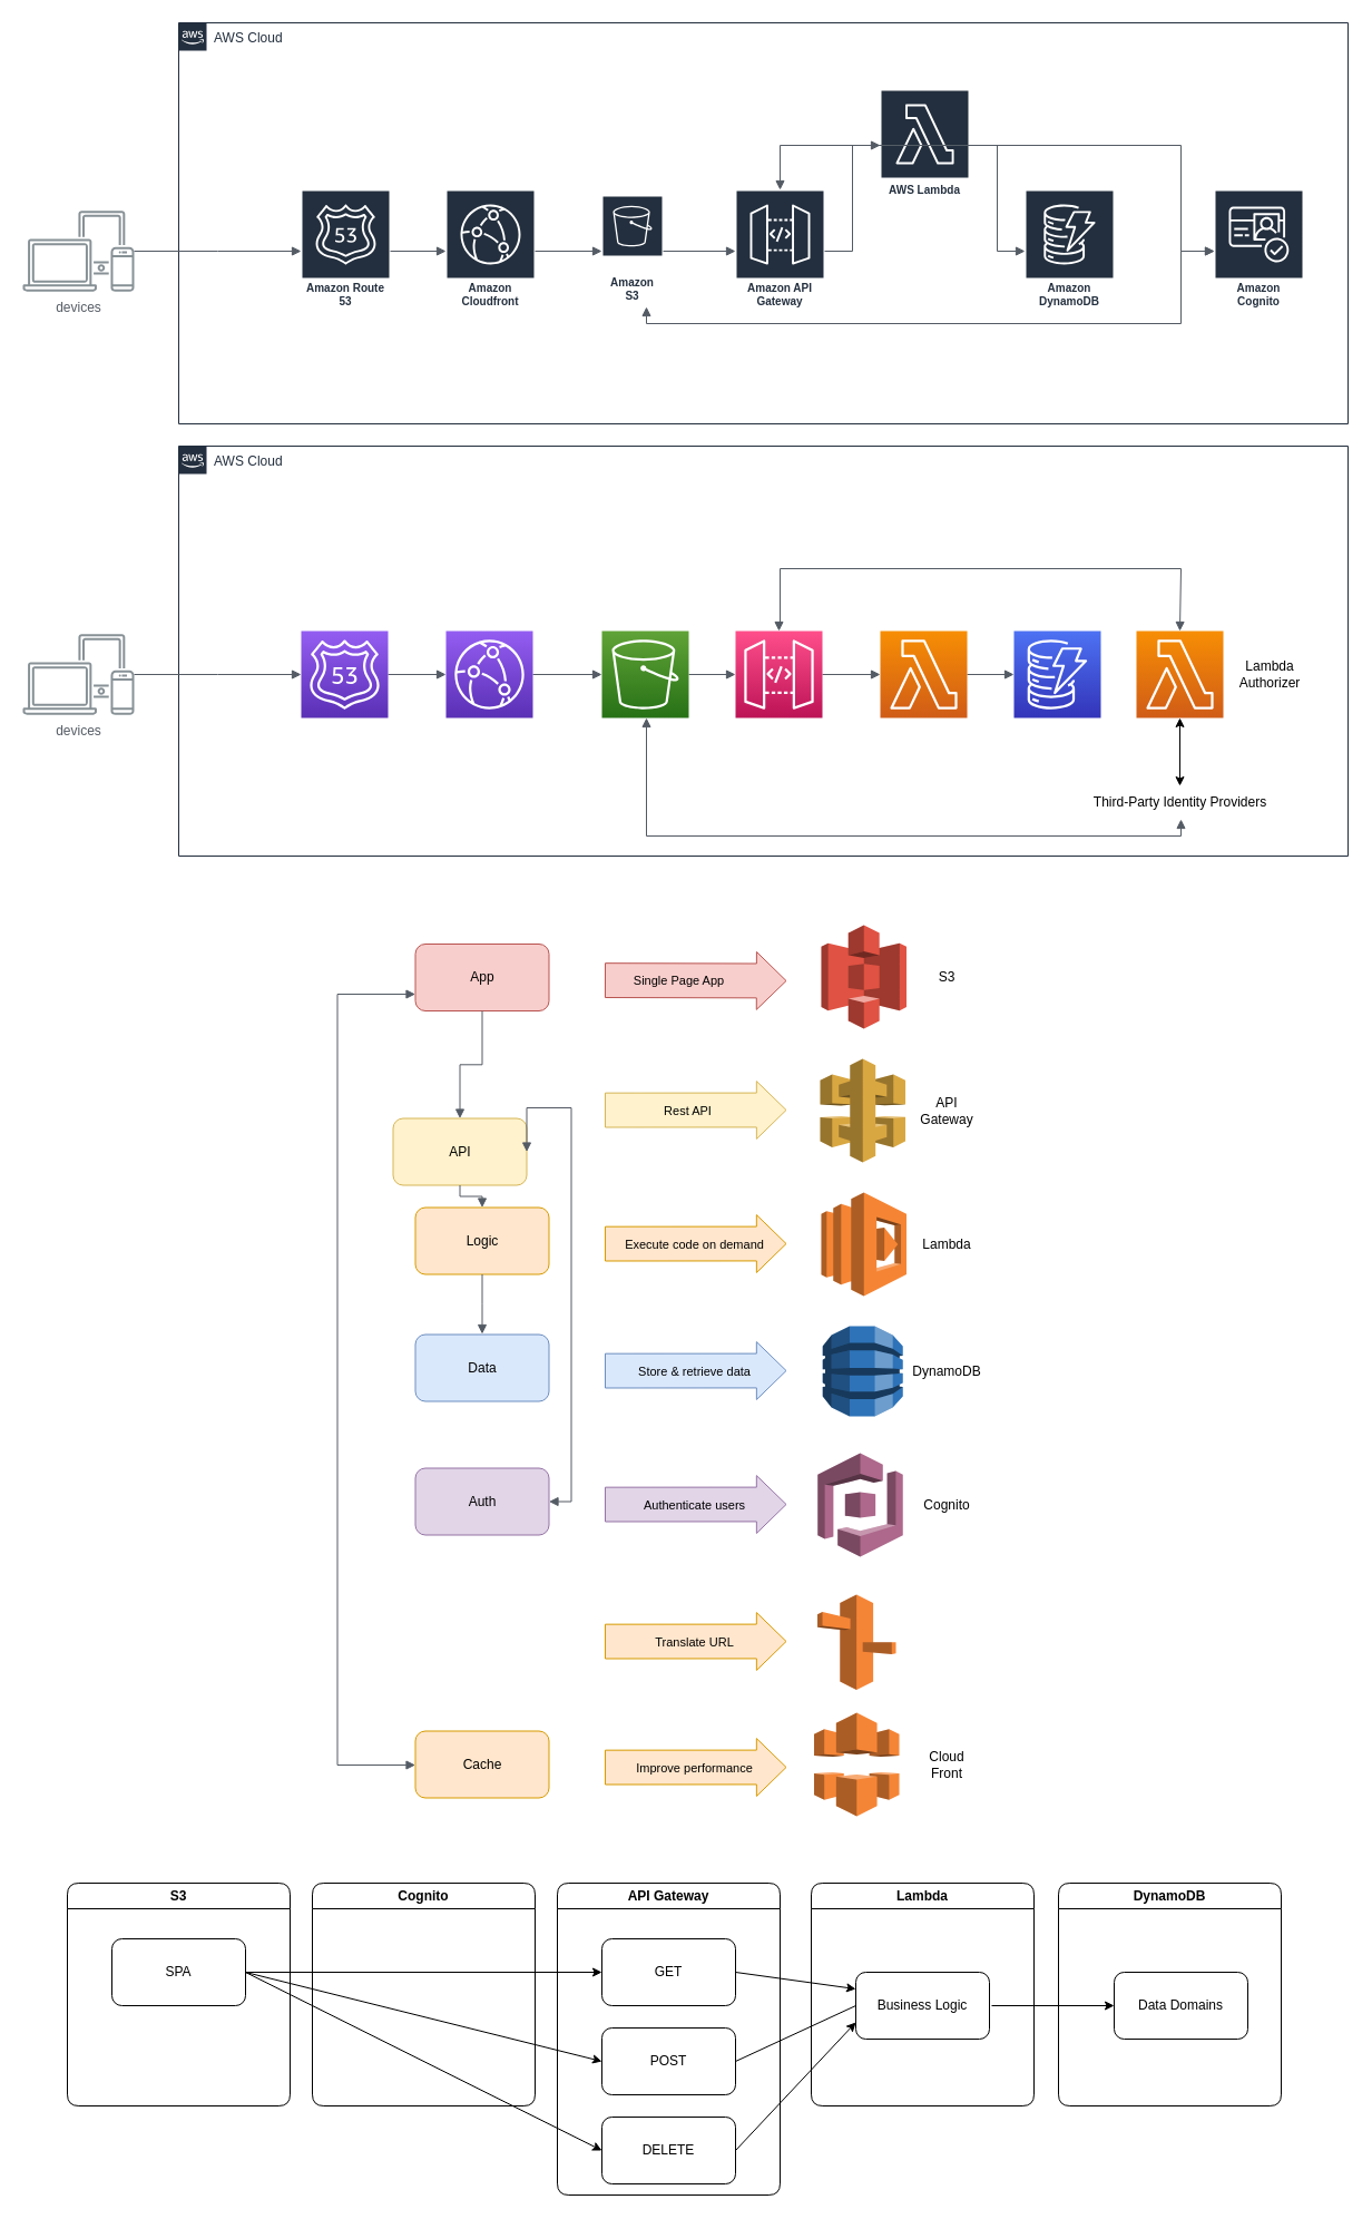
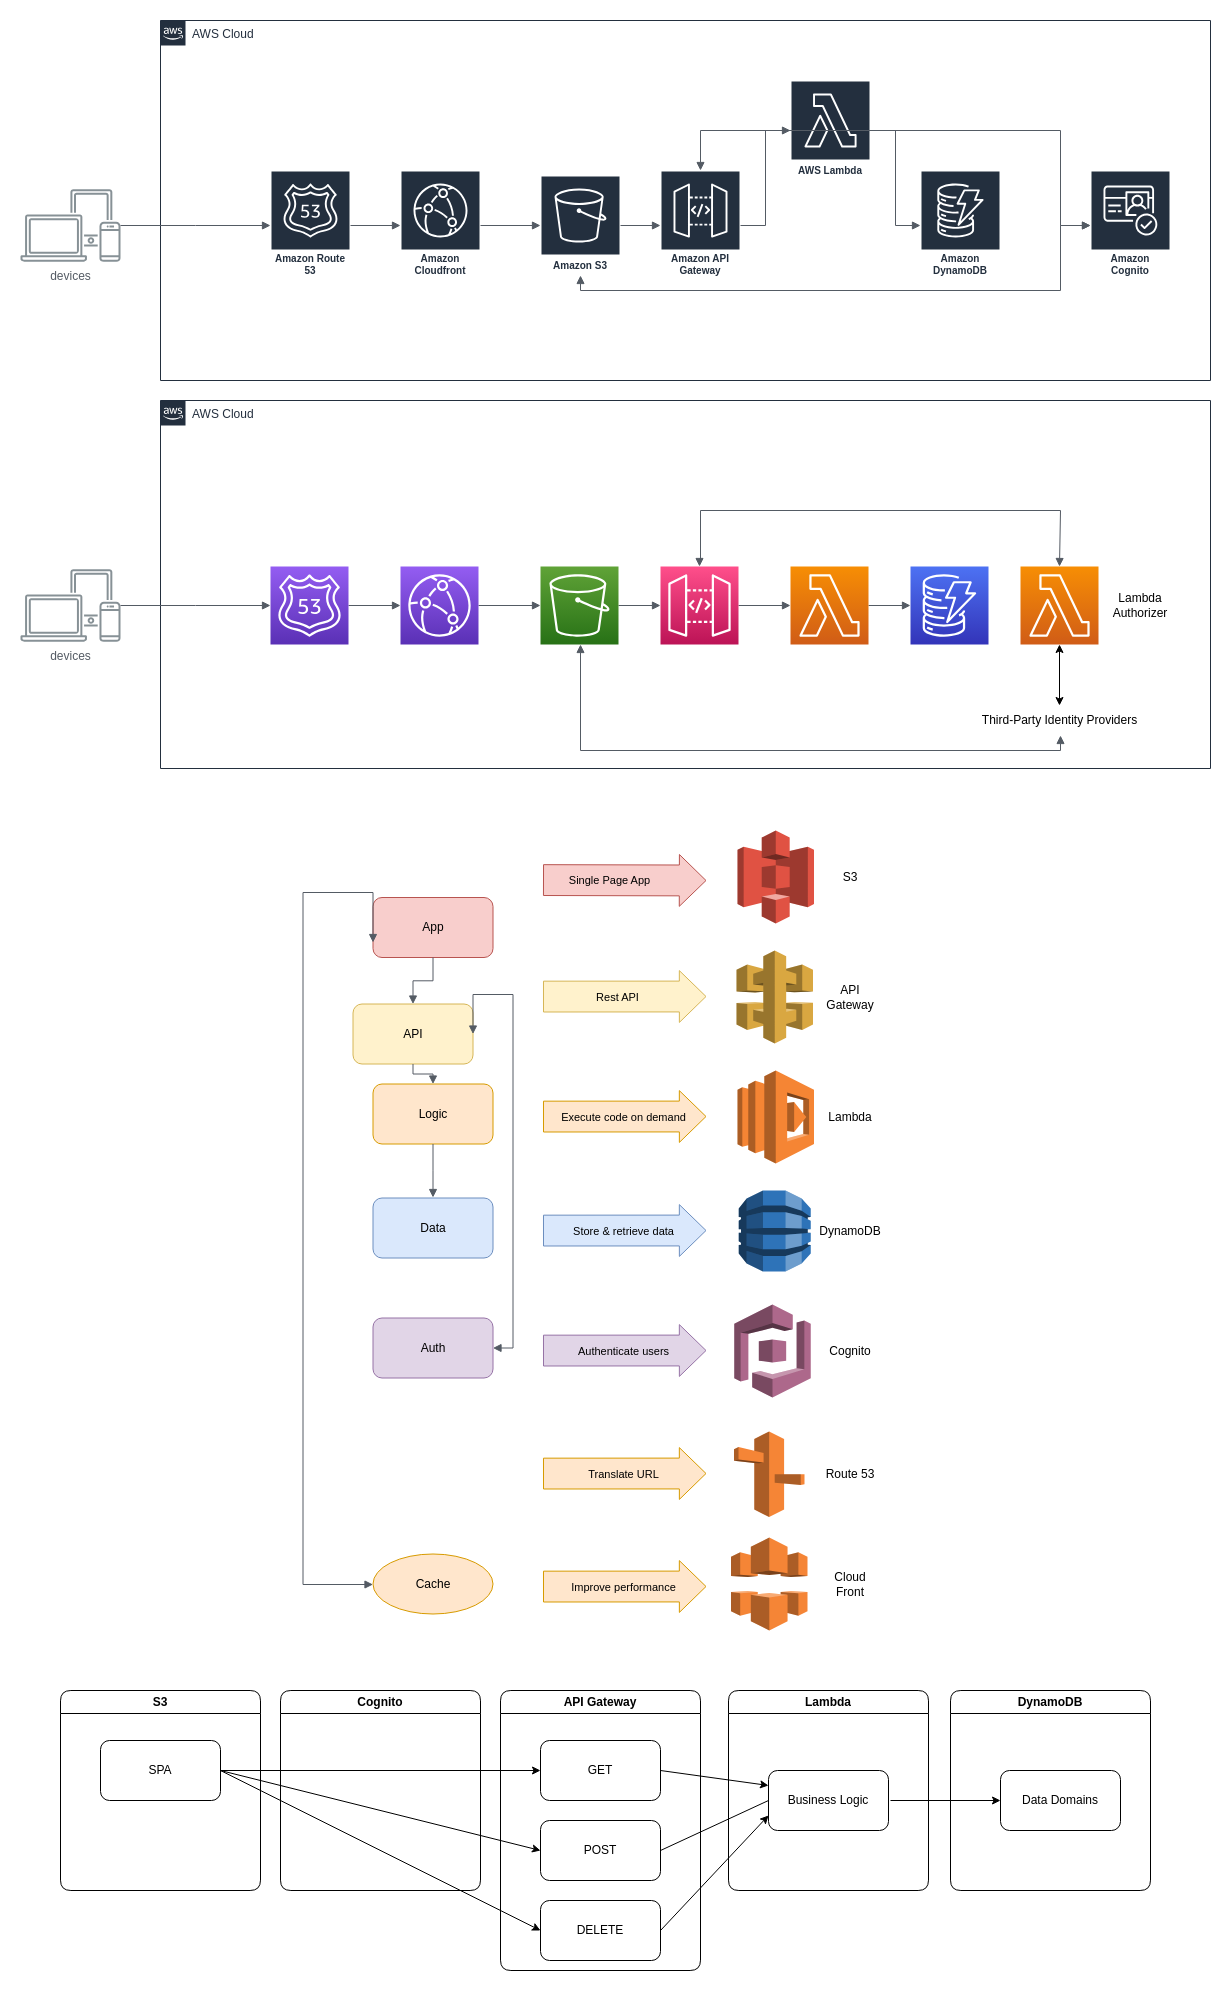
- <mxCell id="63" value="Amazon S3" style="outlineConnect=0;fontColor=#232F3E;gradientColor=none;strokeColor=#ffffff;fillColor=#232F3E;dashed=0;verticalLabelPosition=middle;verticalAlign=bottom;align=center;html=1;whiteSpace=wrap;fontSize=10;fontStyle=1;spacing=3;shape=mxgraph.aws4.productIcon;prIcon=mxgraph.aws4.s3;rounded=1;" parent="59" vertex="1"><mxGeometry x="380" y="155" width="55" height="100" as="geometry" /></mxCell>
+ <mxCell id="63" value="Amazon S3" style="outlineConnect=0;fontColor=#232F3E;gradientColor=none;strokeColor=#ffffff;fillColor=#232F3E;dashed=0;verticalLabelPosition=middle;verticalAlign=bottom;align=center;html=1;whiteSpace=wrap;fontSize=10;fontStyle=1;spacing=3;shape=mxgraph.aws4.productIcon;prIcon=mxgraph.aws4.s3;rounded=1;" parent="59" vertex="1"><mxGeometry x="380" y="155" width="80" height="100" as="geometry" /></mxCell>
- <mxCell id="8" value="App" style="rounded=1;whiteSpace=wrap;html=1;fillColor=#f8cecc;strokeColor=#b85450;" parent="1" vertex="1"><mxGeometry x="372.5" y="847" width="120" height="60" as="geometry" /></mxCell>
+ <mxCell id="8" value="App" style="rounded=1;whiteSpace=wrap;html=1;fillColor=#f8cecc;strokeColor=#b85450;" parent="1" vertex="1"><mxGeometry x="372.5" y="897" width="120" height="60" as="geometry" /></mxCell>
+ <mxCell id="31" value="Route 53" style="text;html=1;strokeColor=none;fillColor=none;align=center;verticalAlign=middle;whiteSpace=wrap;rounded=1;" parent="1" vertex="1"><mxGeometry x="820" y="1458.5" width="60" height="30" as="geometry" /></mxCell>
- <mxCell id="36" value="Cache" style="rounded=1;whiteSpace=wrap;html=1;fillColor=#ffe6cc;strokeColor=#d79b00;" parent="1" vertex="1"><mxGeometry x="372.5" y="1553.5" width="120" height="60" as="geometry" /></mxCell>
+ <mxCell id="36" value="Cache" style="ellipse;whiteSpace=wrap;html=1;fillColor=#ffe6cc;strokeColor=#d79b00;" parent="1" vertex="1"><mxGeometry x="372.5" y="1553.5" width="120" height="60" as="geometry" /></mxCell>
